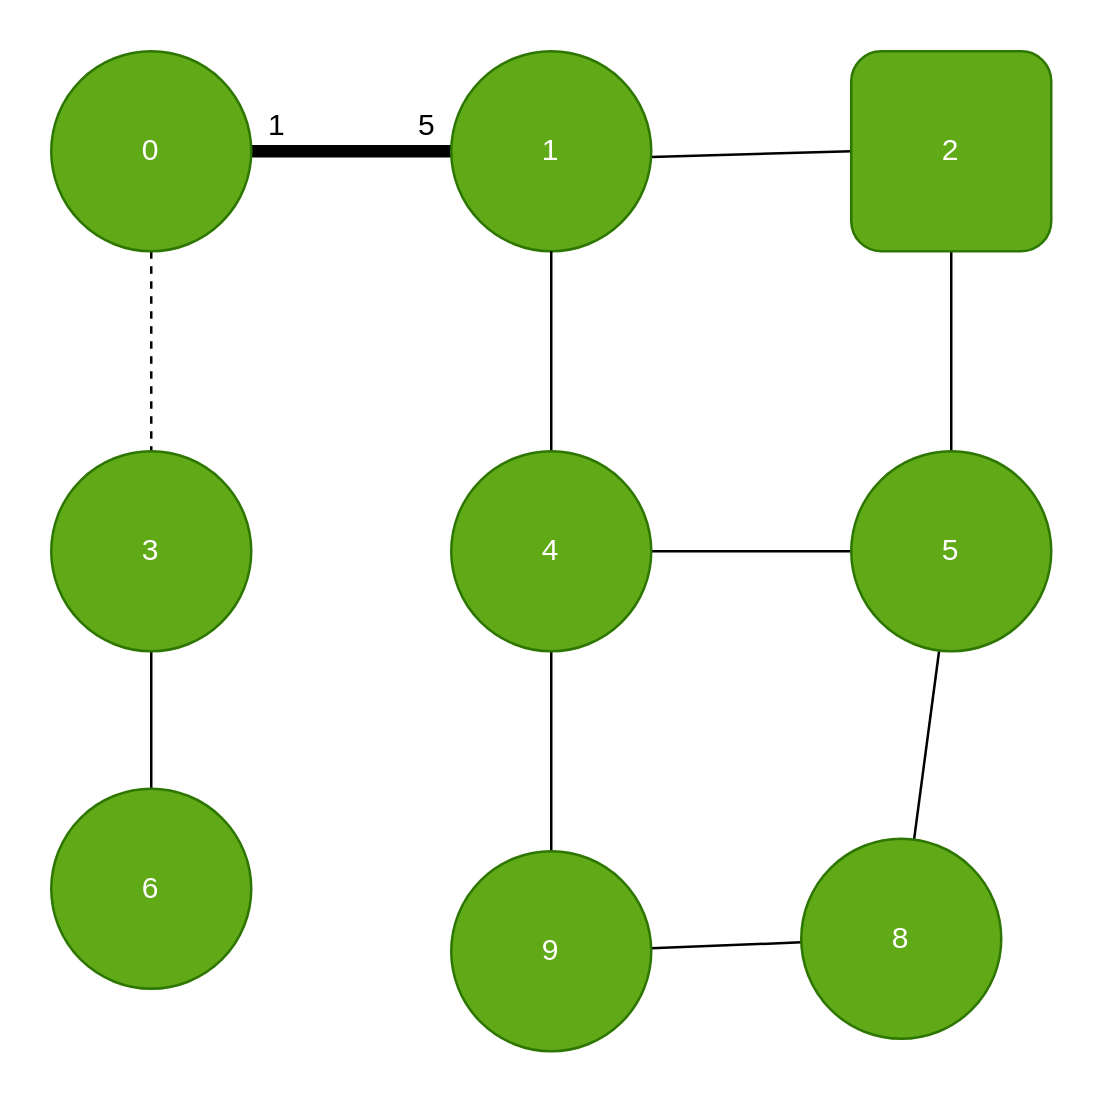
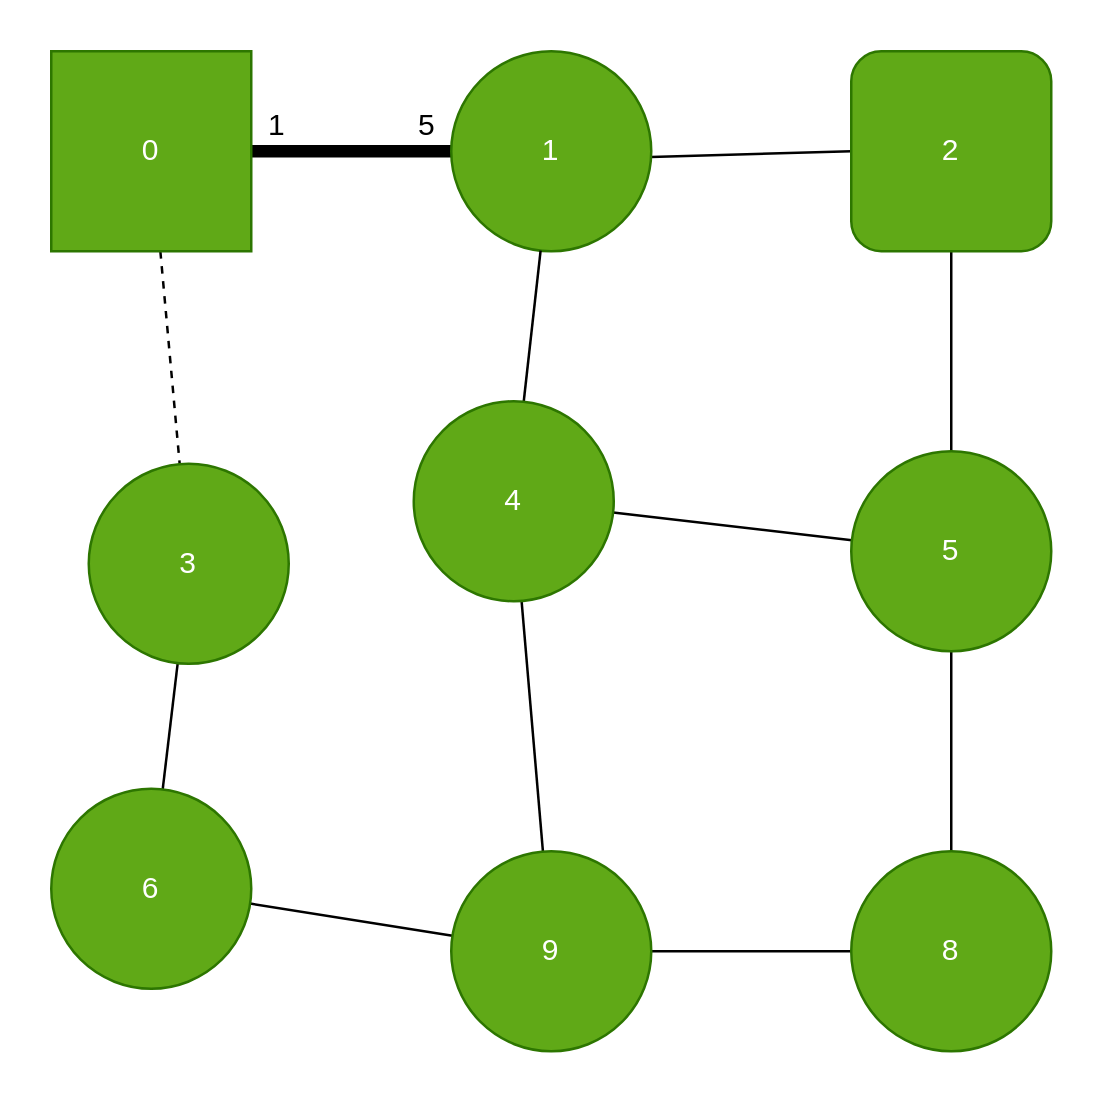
- <mxCell id="4" value="0" style="ellipse;whiteSpace=wrap;html=1;aspect=fixed;fillColor=#60a917;fontColor=#ffffff;strokeColor=#2D7600;" vertex="1" parent="1"><mxGeometry x="20" y="20" width="80" height="80" as="geometry" /></mxCell>
+ <mxCell id="4" value="0" style="whiteSpace=wrap;html=1;aspect=fixed;fillColor=#60a917;fontColor=#ffffff;strokeColor=#2D7600;rounded=0;" vertex="1" parent="1"><mxGeometry x="20" y="20" width="80" height="80" as="geometry" /></mxCell>
- <mxCell id="16" value="3" style="ellipse;whiteSpace=wrap;html=1;aspect=fixed;fillColor=#60a917;fontColor=#ffffff;strokeColor=#2D7600;" vertex="1" parent="1"><mxGeometry x="20" y="180" width="80" height="80" as="geometry" /></mxCell>
+ <mxCell id="16" value="3" style="ellipse;whiteSpace=wrap;html=1;aspect=fixed;fillColor=#60a917;fontColor=#ffffff;strokeColor=#2D7600;" vertex="1" parent="1"><mxGeometry x="35" y="185" width="80" height="80" as="geometry" /></mxCell>
- <mxCell id="14" value="4" style="ellipse;whiteSpace=wrap;html=1;aspect=fixed;fillColor=#60a917;fontColor=#ffffff;strokeColor=#2D7600;" vertex="1" parent="1"><mxGeometry x="180" y="180" width="80" height="80" as="geometry" /></mxCell>
+ <mxCell id="14" value="4" style="ellipse;whiteSpace=wrap;html=1;aspect=fixed;fillColor=#60a917;fontColor=#ffffff;strokeColor=#2D7600;" vertex="1" parent="1"><mxGeometry x="165" y="160" width="80" height="80" as="geometry" /></mxCell>
+ <mxCell id="17" value="" style="edgeStyle=none;html=1;endArrow=none;endFill=0;strokeColor=default;" edge="1" parent="1" source="18" target="20"><mxGeometry relative="1" as="geometry" /></mxCell>
- <mxCell id="21" value="8" style="ellipse;whiteSpace=wrap;html=1;aspect=fixed;fillColor=#60a917;fontColor=#ffffff;strokeColor=#2D7600;" vertex="1" parent="1"><mxGeometry x="320" y="335" width="80" height="80" as="geometry" /></mxCell>
+ <mxCell id="21" value="8" style="ellipse;whiteSpace=wrap;html=1;aspect=fixed;fillColor=#60a917;fontColor=#ffffff;strokeColor=#2D7600;" vertex="1" parent="1"><mxGeometry x="340" y="340" width="80" height="80" as="geometry" /></mxCell>
